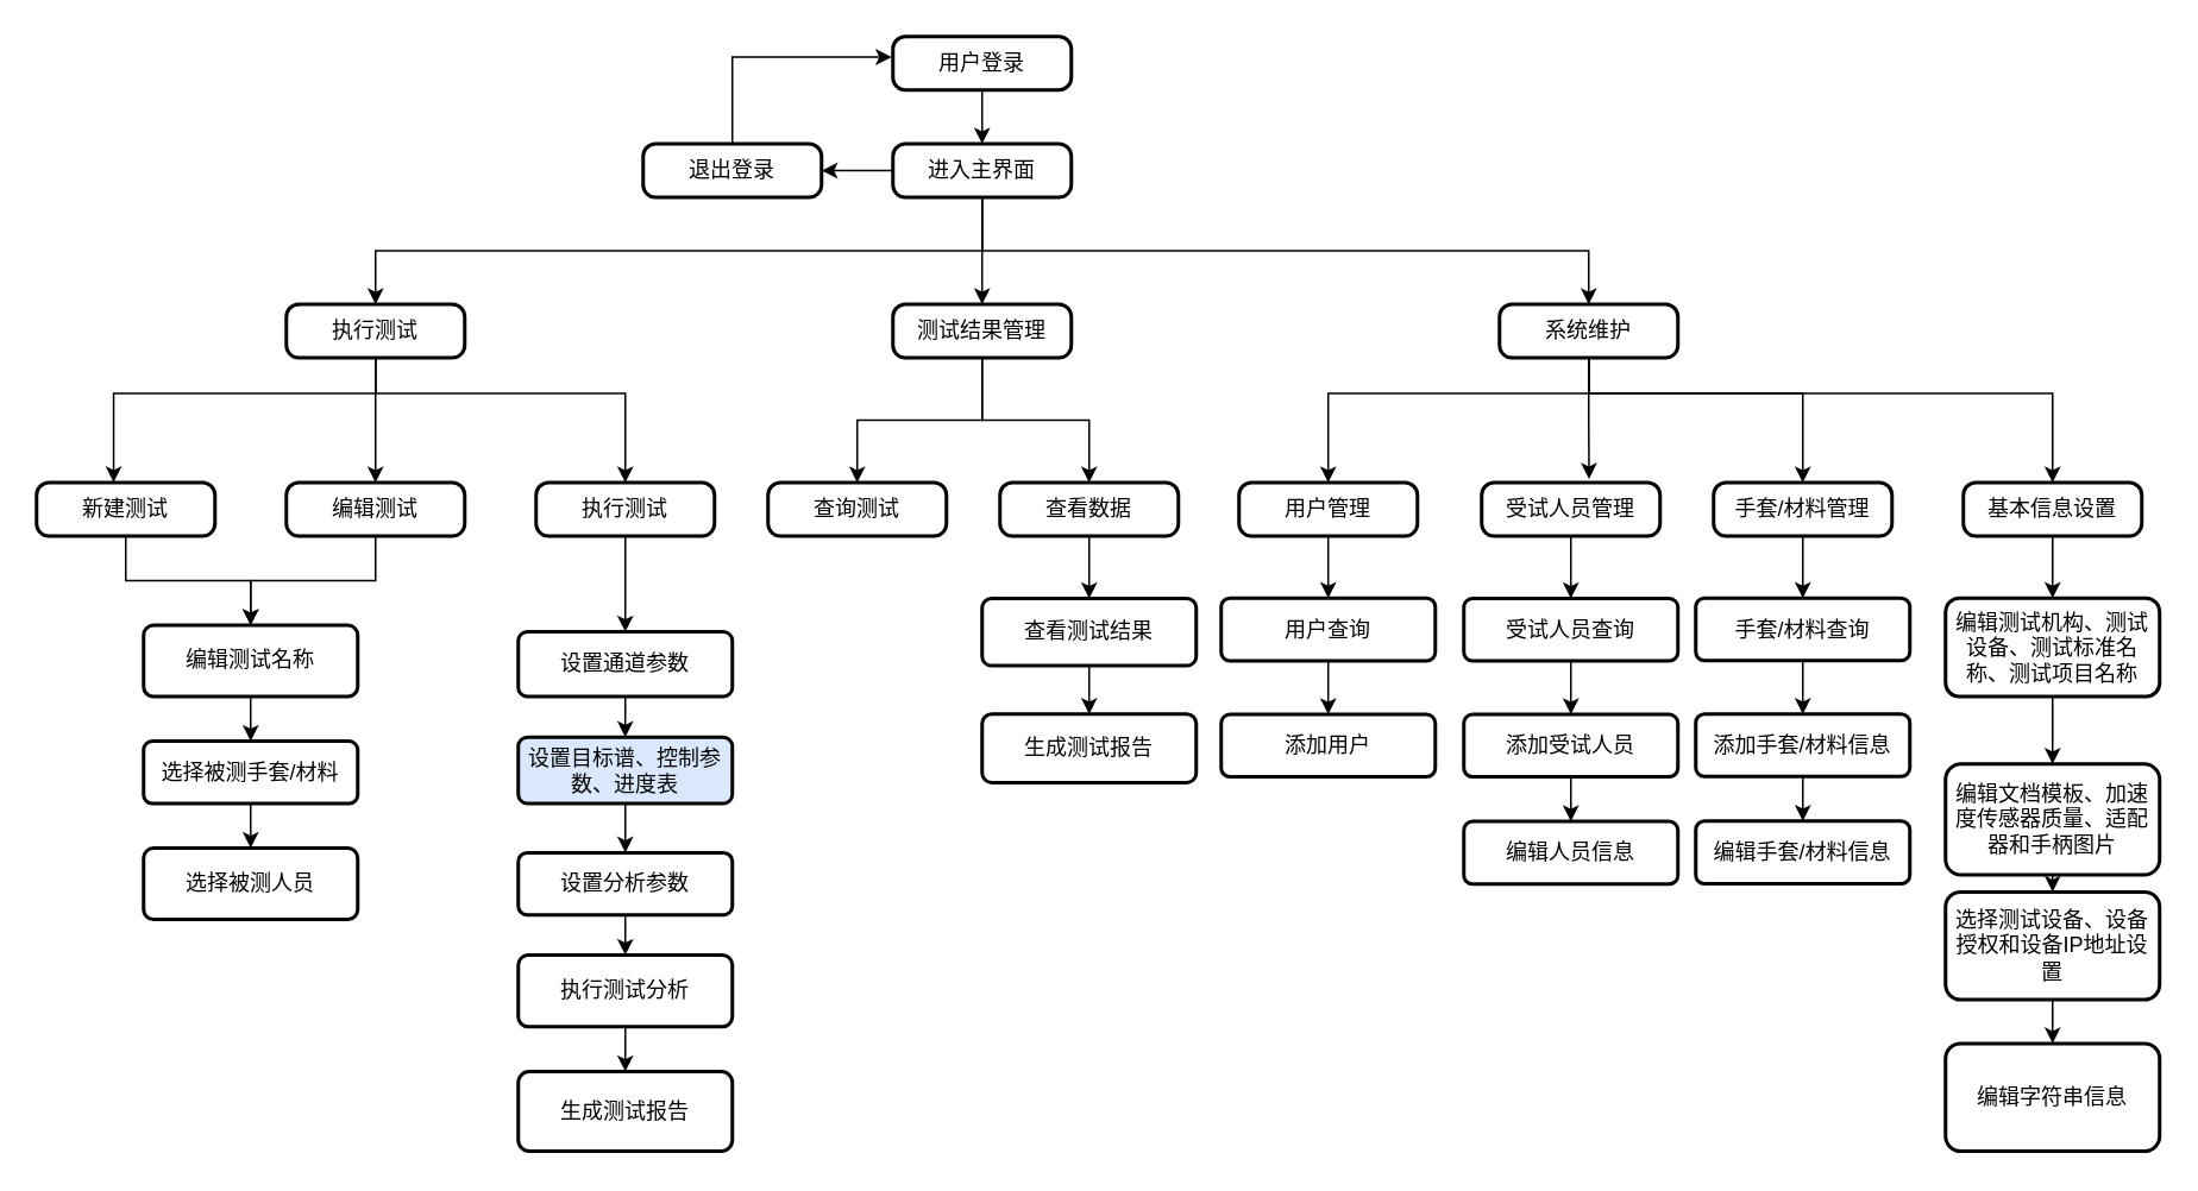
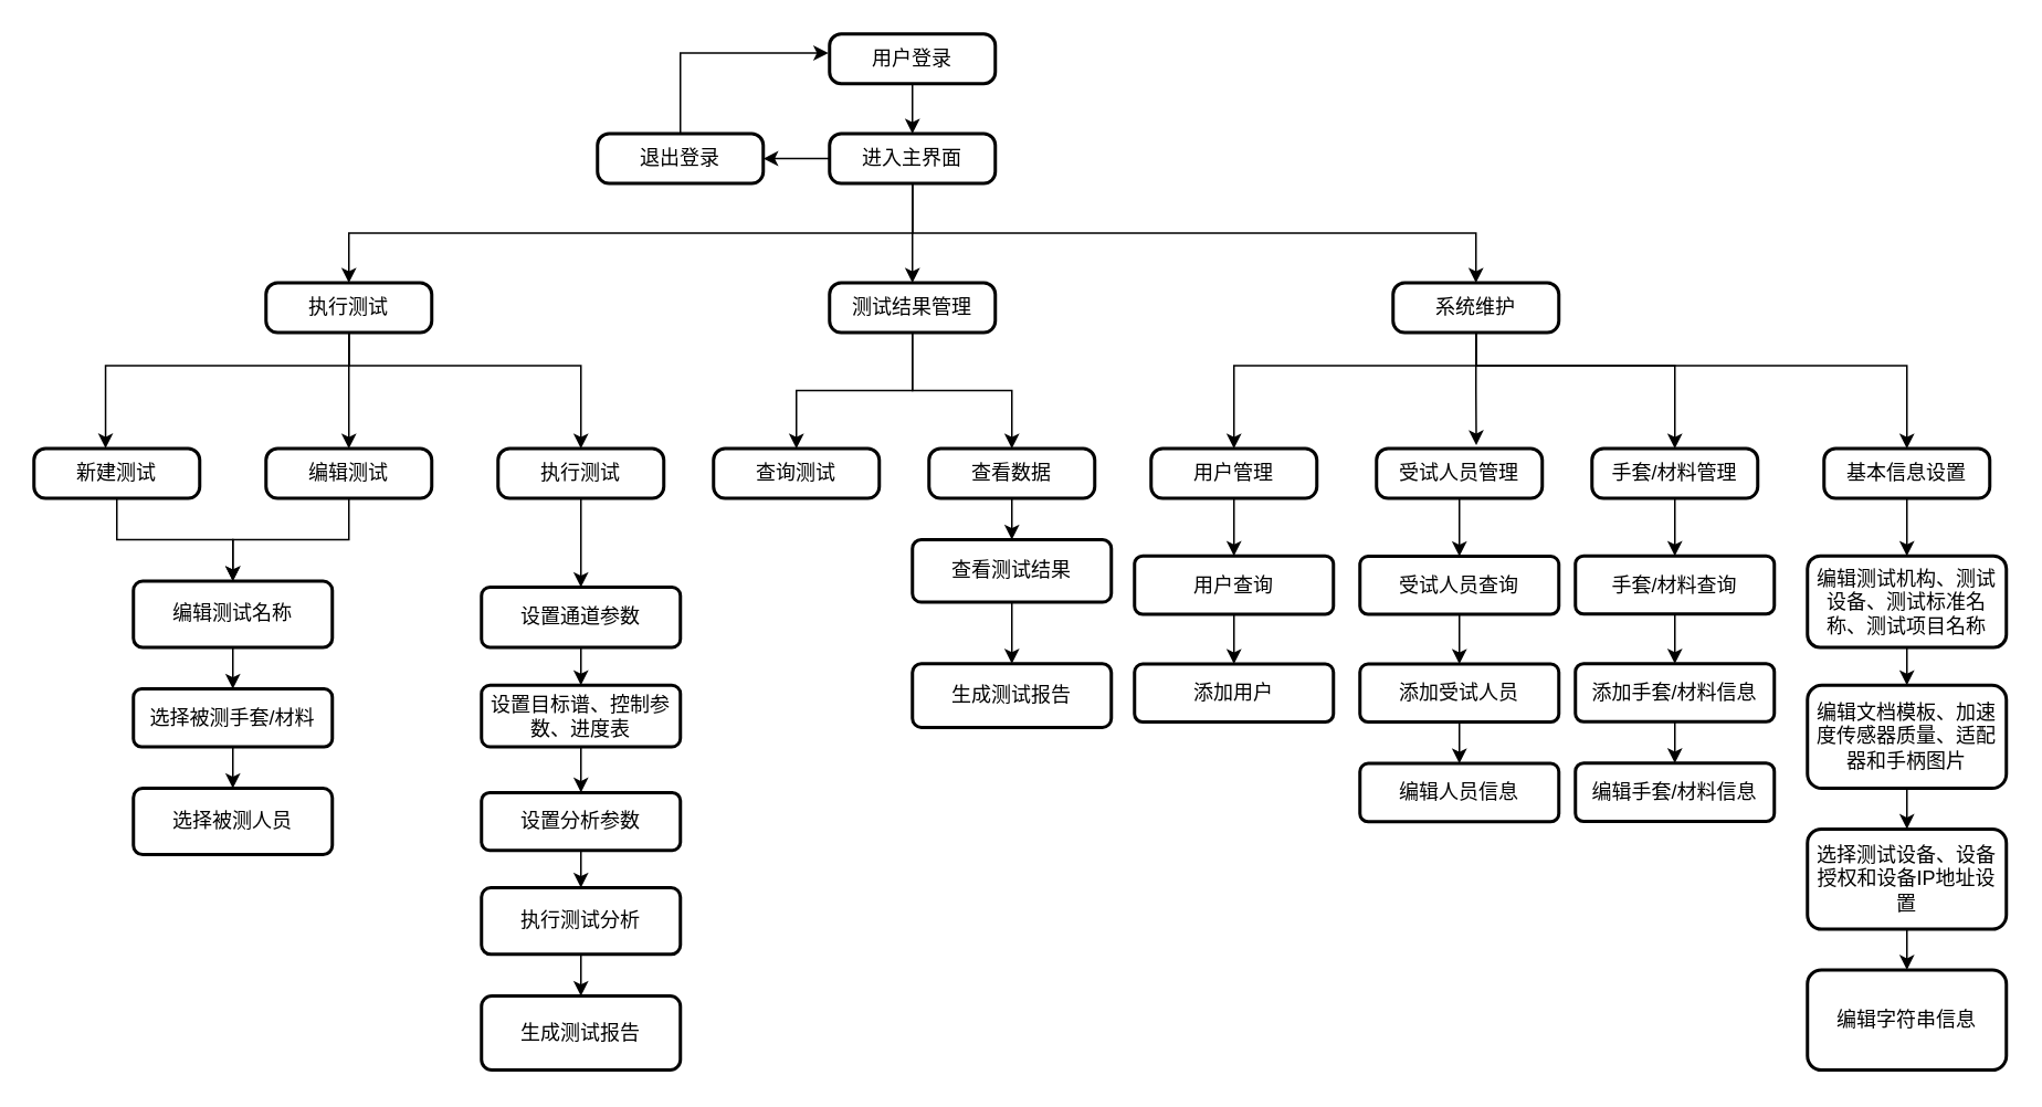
- <mxCell id="66" value="查看测试结果" style="whiteSpace=wrap;html=1;rounded=1;strokeWidth=2;arcSize=14;" vertex="1" parent="1"><mxGeometry x="550" y="335.2" width="120" height="37.7" as="geometry" /></mxCell>
+ <mxCell id="66" value="查看测试结果" style="whiteSpace=wrap;html=1;rounded=1;strokeWidth=2;arcSize=14;" vertex="1" parent="1"><mxGeometry x="550" y="325.2" width="120" height="37.7" as="geometry" /></mxCell>
- <mxCell id="71" value="&lt;div&gt;设置目标谱、控制参数、进度表&lt;/div&gt;" style="whiteSpace=wrap;html=1;rounded=1;strokeWidth=2;arcSize=14;fillColor=#dae8fc;" vertex="1" parent="1"><mxGeometry x="290" y="413" width="120" height="37.2" as="geometry" /></mxCell>
+ <mxCell id="71" value="&lt;div&gt;设置目标谱、控制参数、进度表&lt;/div&gt;" style="whiteSpace=wrap;html=1;rounded=1;strokeWidth=2;arcSize=14;" vertex="1" parent="1"><mxGeometry x="290" y="413" width="120" height="37.2" as="geometry" /></mxCell>
- <mxCell id="61" value="编辑文档模板、加速度传感器质量、适配器和手柄图片" style="whiteSpace=wrap;html=1;rounded=1;strokeWidth=2;arcSize=14;" vertex="1" parent="1"><mxGeometry x="1090" y="428" width="120" height="62.2" as="geometry" /></mxCell>
+ <mxCell id="61" value="编辑文档模板、加速度传感器质量、适配器和手柄图片" style="whiteSpace=wrap;html=1;rounded=1;strokeWidth=2;arcSize=14;" vertex="1" parent="1"><mxGeometry x="1090" y="413" width="120" height="62.2" as="geometry" /></mxCell>
